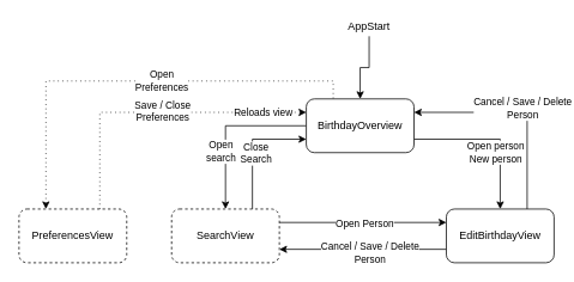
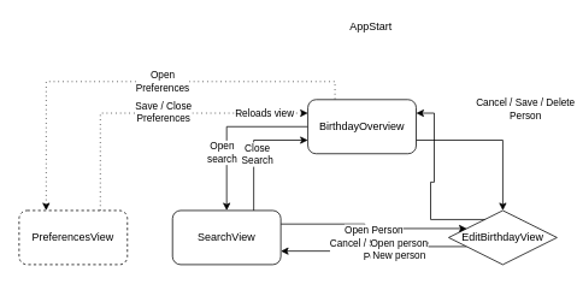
- <mxCell id="22" style="edgeStyle=orthogonalEdgeStyle;rounded=0;orthogonalLoop=1;jettySize=auto;html=1;" edge="1" parent="1" source="23" target="5"><mxGeometry relative="1" as="geometry" /></mxCell>
- <mxCell id="21" value="SearchView" style="rounded=1;whiteSpace=wrap;html=1;dashed=1;" vertex="1" parent="1"><mxGeometry x="190" y="233" width="120" height="60" as="geometry" /></mxCell>
+ <mxCell id="21" value="SearchView" style="rounded=1;whiteSpace=wrap;html=1;" vertex="1" parent="1"><mxGeometry x="190" y="233" width="120" height="60" as="geometry" /></mxCell>
- <mxCell id="11" value="EditBirthdayView" style="rounded=1;whiteSpace=wrap;html=1;" vertex="1" parent="1"><mxGeometry x="496" y="233" width="120" height="60" as="geometry" /></mxCell>
+ <mxCell id="11" value="EditBirthdayView" style="rhombus;whiteSpace=wrap;html=1;" vertex="1" parent="1"><mxGeometry x="496" y="233" width="120" height="60" as="geometry" /></mxCell>
